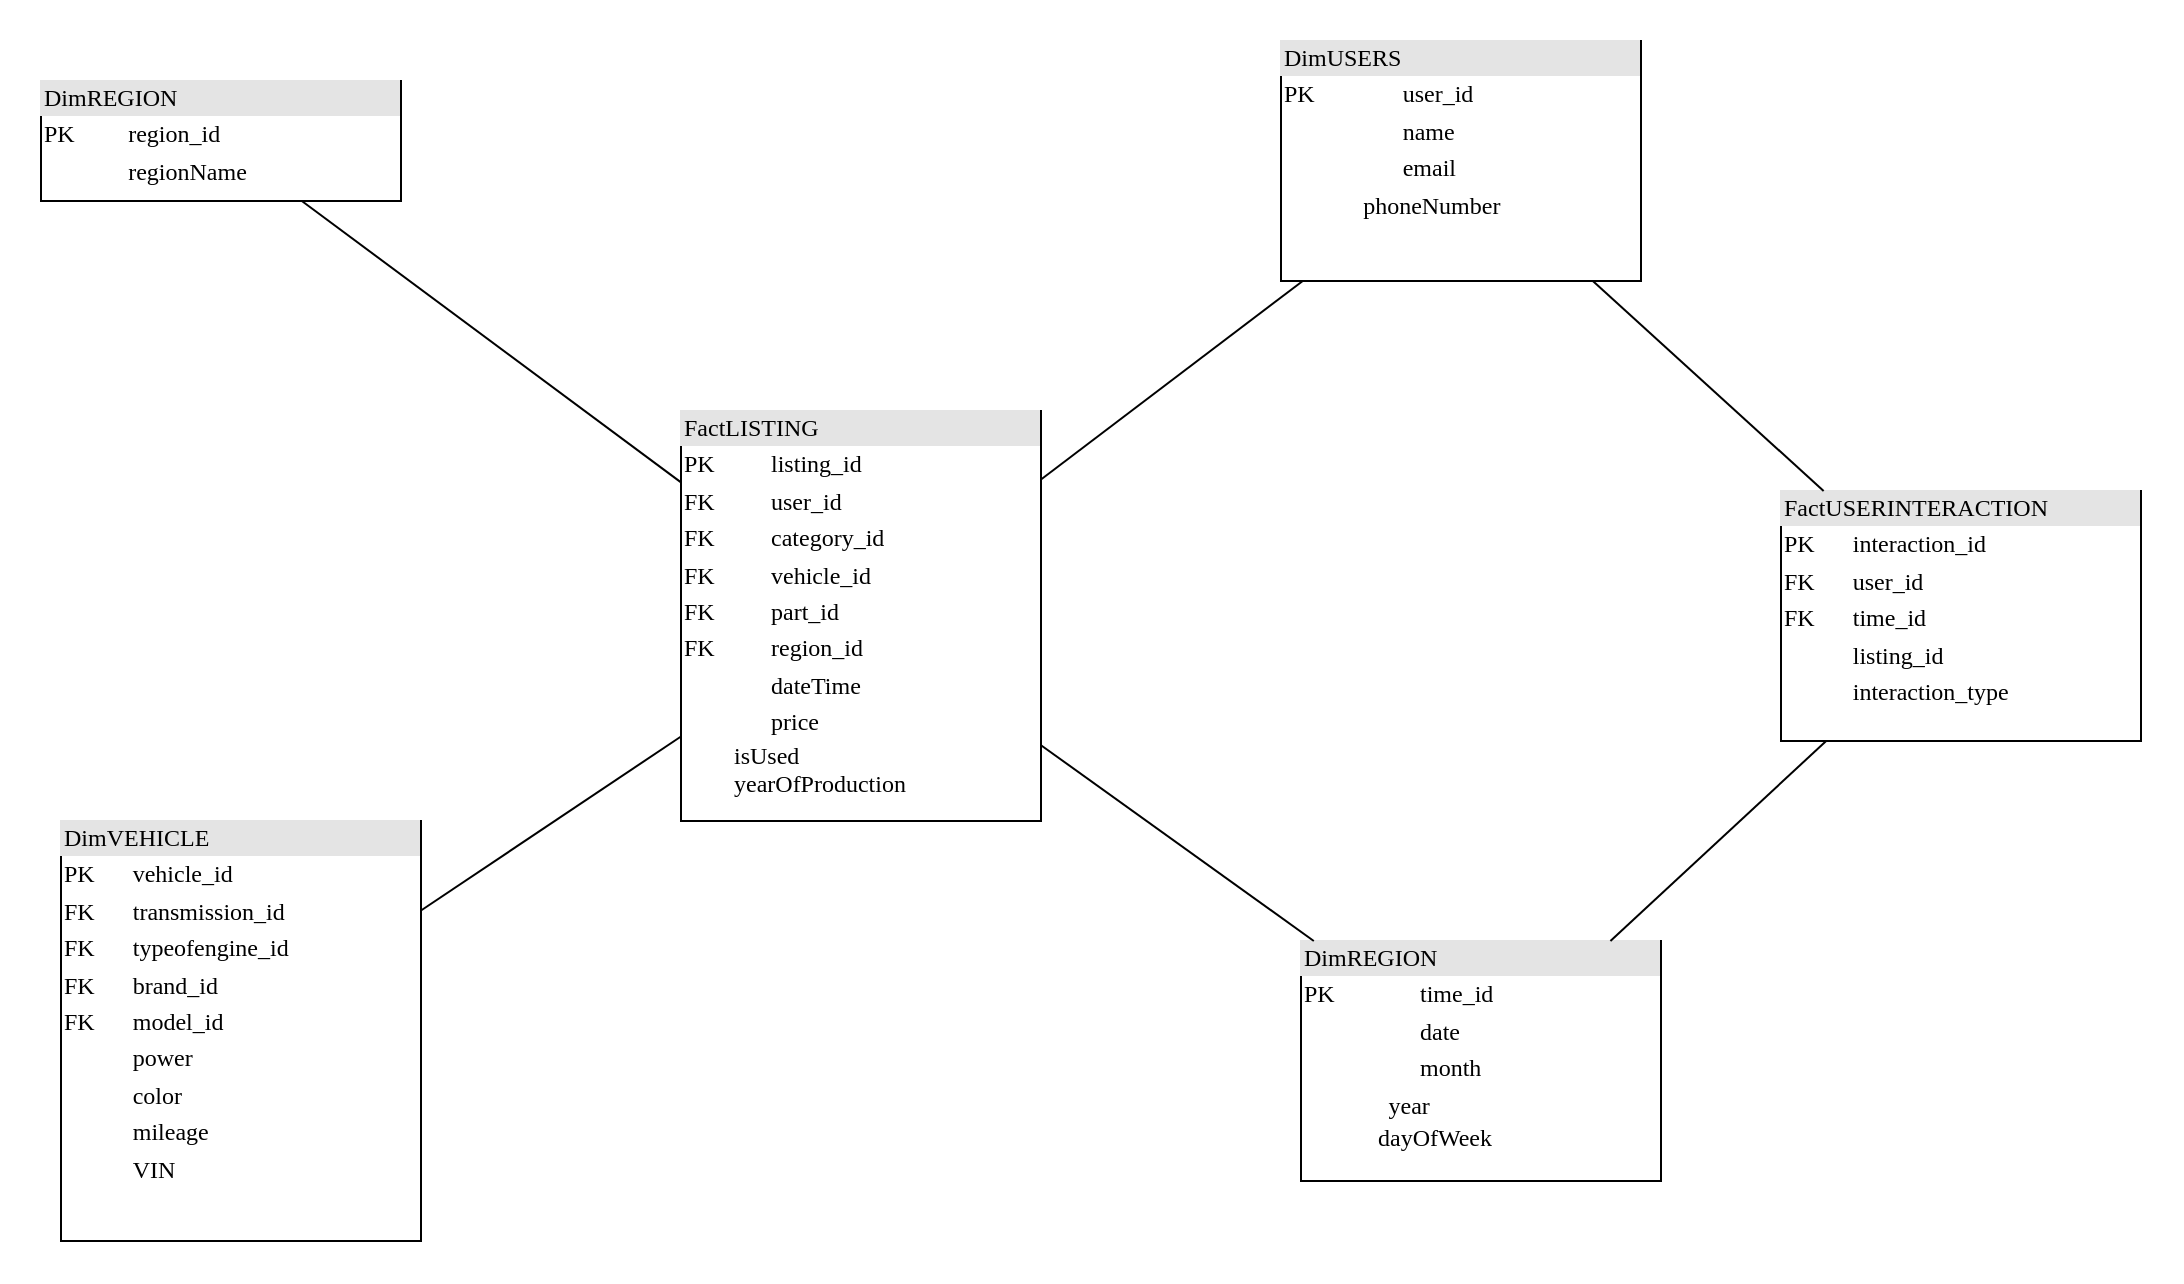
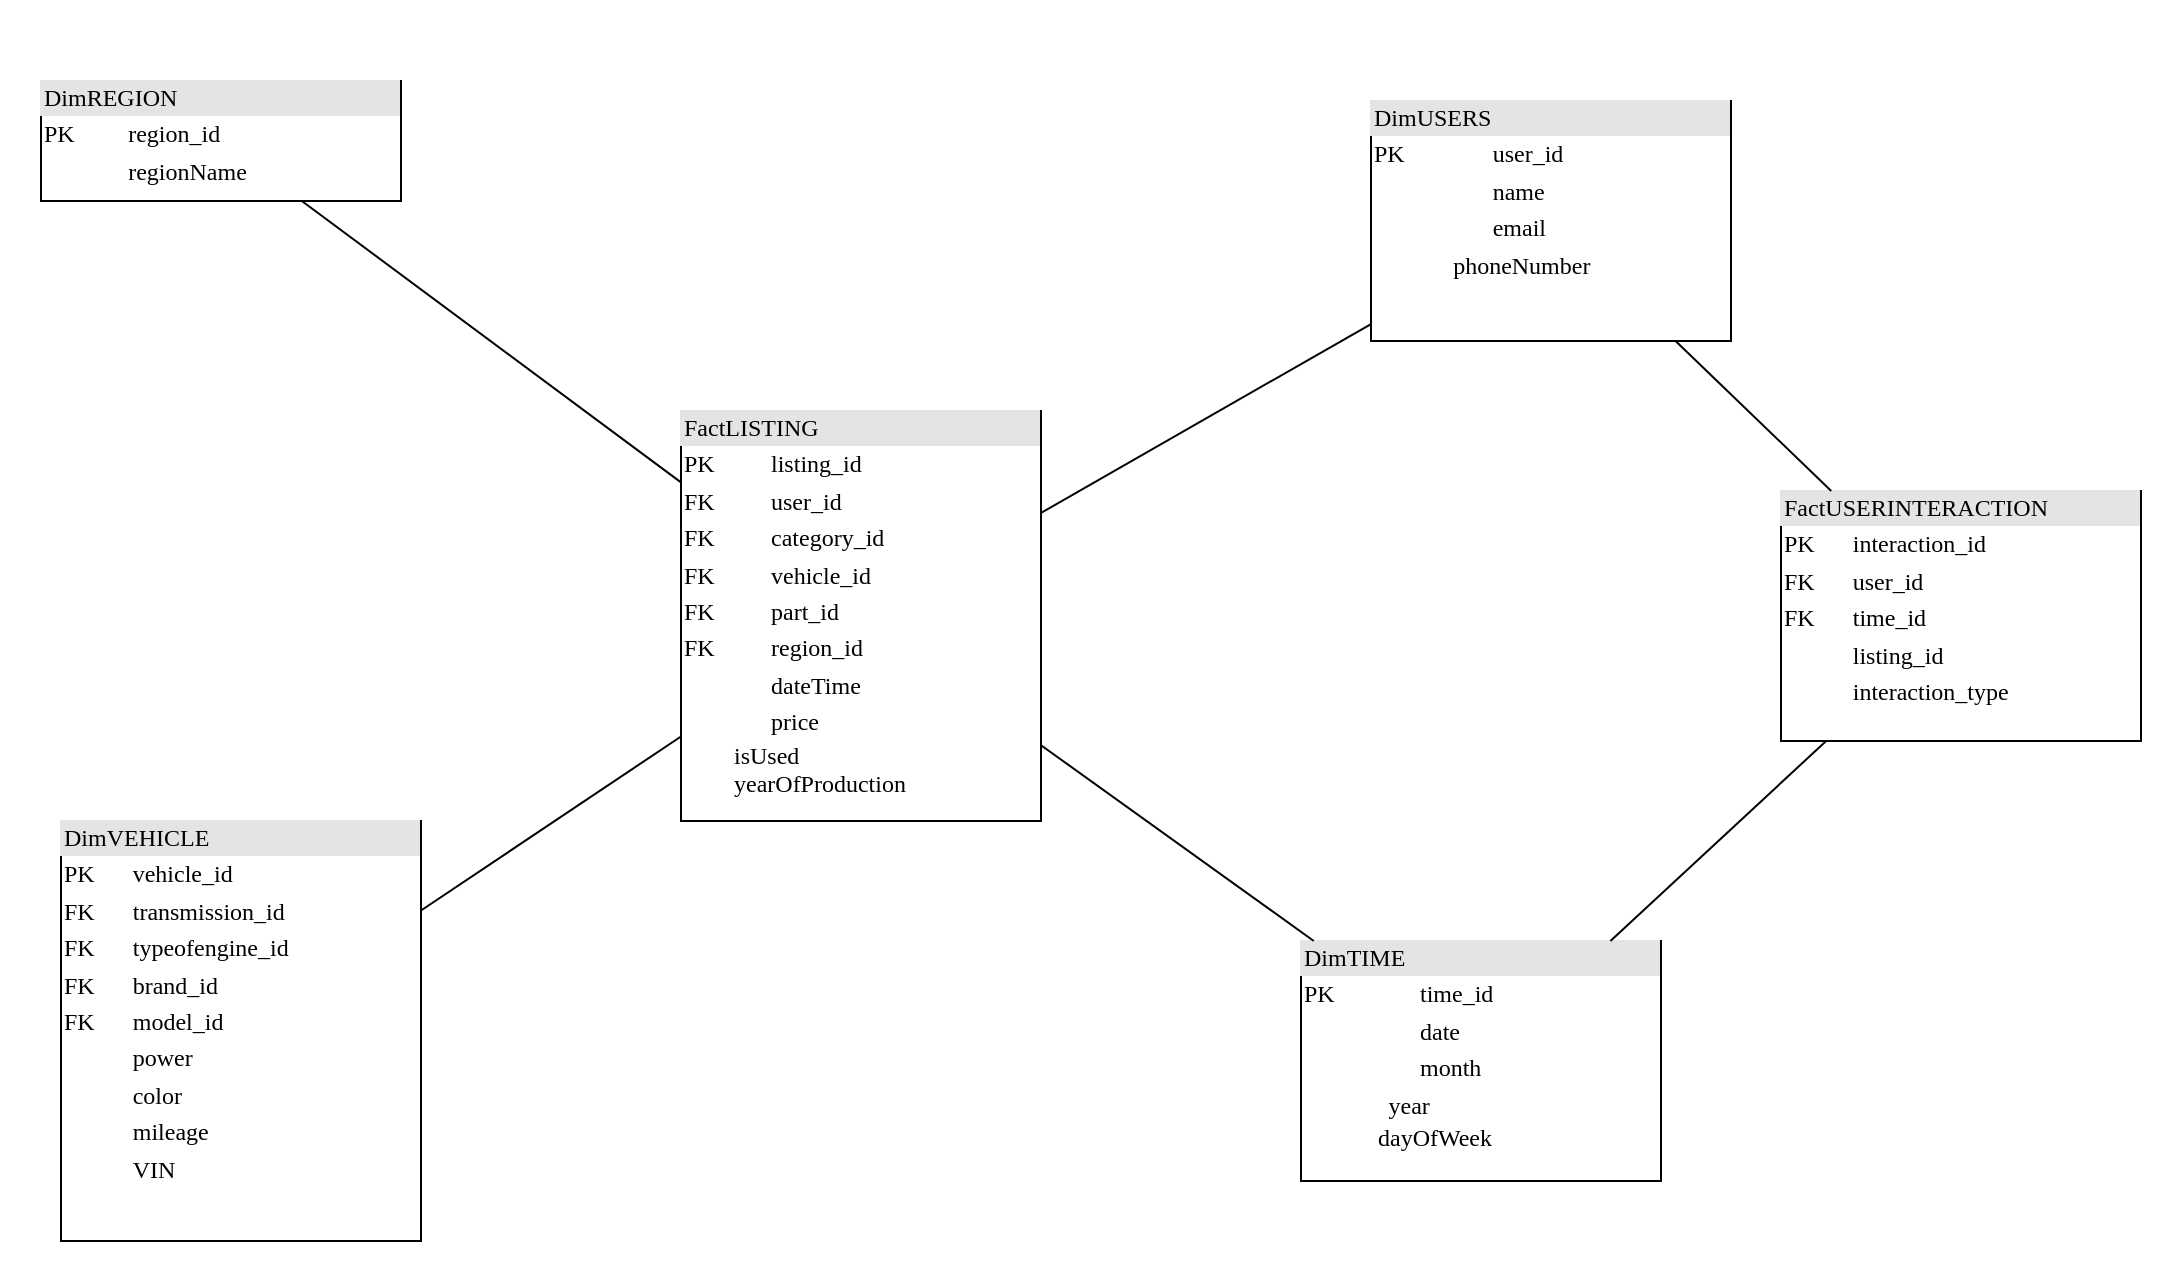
- <mxCell id="3" value="&lt;div style=&quot;box-sizing: border-box ; width: 100% ; background: #e4e4e4 ; padding: 2px&quot;&gt;DimUSERS&lt;/div&gt;&lt;table style=&quot;width: 100% ; font-size: 1em&quot; cellpadding=&quot;2&quot; cellspacing=&quot;0&quot;&gt;&lt;tbody&gt;&lt;tr&gt;&lt;td&gt;PK&lt;/td&gt;&lt;td&gt;user_id&lt;/td&gt;&lt;/tr&gt;&lt;tr&gt;&lt;td&gt;&lt;br&gt;&lt;/td&gt;&lt;td&gt;name&lt;/td&gt;&lt;/tr&gt;&lt;tr&gt;&lt;td&gt;&lt;/td&gt;&lt;td&gt;email&lt;/td&gt;&lt;/tr&gt;&lt;/tbody&gt;&lt;/table&gt;&lt;table style=&quot;font-size: 1em; width: 180px;&quot; cellpadding=&quot;2&quot; cellspacing=&quot;0&quot;&gt;&lt;tbody&gt;&lt;tr&gt;&lt;td&gt;&lt;br&gt;&lt;/td&gt;&lt;td&gt;&lt;span style=&quot;white-space: pre;&quot;&gt;&#09;&lt;/span&gt;&amp;nbsp; &amp;nbsp;phoneNumber&lt;/td&gt;&lt;/tr&gt;&lt;/tbody&gt;&lt;/table&gt;" style="verticalAlign=top;align=left;overflow=fill;html=1;rounded=0;shadow=0;comic=0;labelBackgroundColor=none;strokeWidth=1;fontFamily=Verdana;fontSize=12;movable=1;resizable=1;rotatable=1;deletable=1;editable=1;locked=0;connectable=1;" vertex="1" parent="1"><mxGeometry x="640" y="20" width="180" height="120" as="geometry" /></mxCell>
+ <mxCell id="3" value="&lt;div style=&quot;box-sizing: border-box ; width: 100% ; background: #e4e4e4 ; padding: 2px&quot;&gt;DimUSERS&lt;/div&gt;&lt;table style=&quot;width: 100% ; font-size: 1em&quot; cellpadding=&quot;2&quot; cellspacing=&quot;0&quot;&gt;&lt;tbody&gt;&lt;tr&gt;&lt;td&gt;PK&lt;/td&gt;&lt;td&gt;user_id&lt;/td&gt;&lt;/tr&gt;&lt;tr&gt;&lt;td&gt;&lt;br&gt;&lt;/td&gt;&lt;td&gt;name&lt;/td&gt;&lt;/tr&gt;&lt;tr&gt;&lt;td&gt;&lt;/td&gt;&lt;td&gt;email&lt;/td&gt;&lt;/tr&gt;&lt;/tbody&gt;&lt;/table&gt;&lt;table style=&quot;font-size: 1em; width: 180px;&quot; cellpadding=&quot;2&quot; cellspacing=&quot;0&quot;&gt;&lt;tbody&gt;&lt;tr&gt;&lt;td&gt;&lt;br&gt;&lt;/td&gt;&lt;td&gt;&lt;span style=&quot;white-space: pre;&quot;&gt;&#09;&lt;/span&gt;&amp;nbsp; &amp;nbsp;phoneNumber&lt;/td&gt;&lt;/tr&gt;&lt;/tbody&gt;&lt;/table&gt;" style="verticalAlign=top;align=left;overflow=fill;html=1;rounded=0;shadow=0;comic=0;labelBackgroundColor=none;strokeWidth=1;fontFamily=Verdana;fontSize=12;movable=1;resizable=1;rotatable=1;deletable=1;editable=1;locked=0;connectable=1;" vertex="1" parent="1"><mxGeometry x="685" y="50" width="180" height="120" as="geometry" /></mxCell>
- <mxCell id="8" value="&lt;div style=&quot;box-sizing: border-box ; width: 100% ; background: #e4e4e4 ; padding: 2px&quot;&gt;DimREGION&lt;/div&gt;&lt;table style=&quot;width: 100% ; font-size: 1em&quot; cellpadding=&quot;2&quot; cellspacing=&quot;0&quot;&gt;&lt;tbody&gt;&lt;tr&gt;&lt;td&gt;PK&lt;/td&gt;&lt;td&gt;time_id&lt;/td&gt;&lt;/tr&gt;&lt;tr&gt;&lt;td&gt;&lt;br&gt;&lt;/td&gt;&lt;td&gt;date&lt;/td&gt;&lt;/tr&gt;&lt;tr&gt;&lt;td&gt;&lt;/td&gt;&lt;td&gt;month&lt;/td&gt;&lt;/tr&gt;&lt;/tbody&gt;&lt;/table&gt;&lt;table style=&quot;font-size: 1em; width: 180px;&quot; cellpadding=&quot;2&quot; cellspacing=&quot;0&quot;&gt;&lt;tbody&gt;&lt;tr&gt;&lt;td&gt;&lt;br&gt;&lt;/td&gt;&lt;td&gt;&lt;span style=&quot;white-space: pre;&quot;&gt;&#09;&lt;/span&gt;&amp;nbsp; year&lt;br&gt;&lt;/td&gt;&lt;/tr&gt;&lt;/tbody&gt;&lt;/table&gt;&lt;span style=&quot;white-space: pre;&quot;&gt;&#09;&lt;/span&gt;&amp;nbsp; &amp;nbsp; &amp;nbsp;dayOfWeek" style="verticalAlign=top;align=left;overflow=fill;html=1;rounded=0;shadow=0;comic=0;labelBackgroundColor=none;strokeWidth=1;fontFamily=Verdana;fontSize=12;movable=1;resizable=1;rotatable=1;deletable=1;editable=1;locked=0;connectable=1;" vertex="1" parent="1"><mxGeometry x="650" y="470" width="180" height="120" as="geometry" /></mxCell>
+ <mxCell id="8" value="&lt;div style=&quot;box-sizing: border-box ; width: 100% ; background: #e4e4e4 ; padding: 2px&quot;&gt;DimTIME&lt;/div&gt;&lt;table style=&quot;width: 100% ; font-size: 1em&quot; cellpadding=&quot;2&quot; cellspacing=&quot;0&quot;&gt;&lt;tbody&gt;&lt;tr&gt;&lt;td&gt;PK&lt;/td&gt;&lt;td&gt;time_id&lt;/td&gt;&lt;/tr&gt;&lt;tr&gt;&lt;td&gt;&lt;br&gt;&lt;/td&gt;&lt;td&gt;date&lt;/td&gt;&lt;/tr&gt;&lt;tr&gt;&lt;td&gt;&lt;/td&gt;&lt;td&gt;month&lt;/td&gt;&lt;/tr&gt;&lt;/tbody&gt;&lt;/table&gt;&lt;table style=&quot;font-size: 1em; width: 180px;&quot; cellpadding=&quot;2&quot; cellspacing=&quot;0&quot;&gt;&lt;tbody&gt;&lt;tr&gt;&lt;td&gt;&lt;br&gt;&lt;/td&gt;&lt;td&gt;&lt;span style=&quot;white-space: pre;&quot;&gt;&#09;&lt;/span&gt;&amp;nbsp; year&lt;br&gt;&lt;/td&gt;&lt;/tr&gt;&lt;/tbody&gt;&lt;/table&gt;&lt;span style=&quot;white-space: pre;&quot;&gt;&#09;&lt;/span&gt;&amp;nbsp; &amp;nbsp; &amp;nbsp;dayOfWeek" style="verticalAlign=top;align=left;overflow=fill;html=1;rounded=0;shadow=0;comic=0;labelBackgroundColor=none;strokeWidth=1;fontFamily=Verdana;fontSize=12;movable=1;resizable=1;rotatable=1;deletable=1;editable=1;locked=0;connectable=1;" vertex="1" parent="1"><mxGeometry x="650" y="470" width="180" height="120" as="geometry" /></mxCell>
